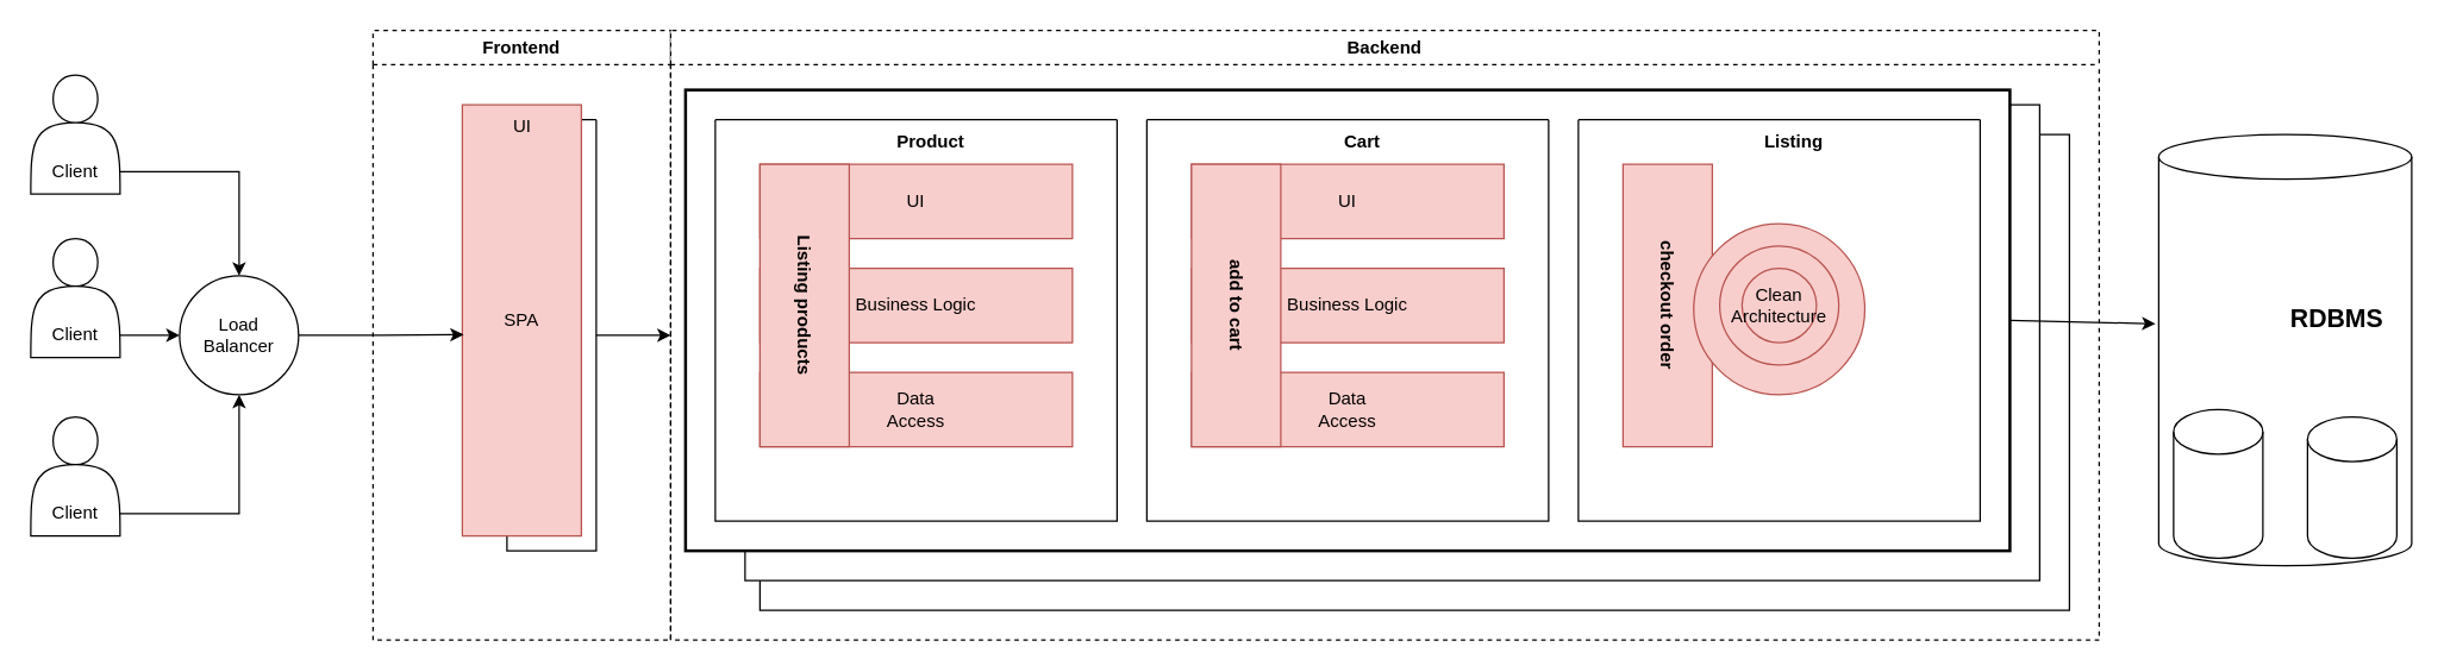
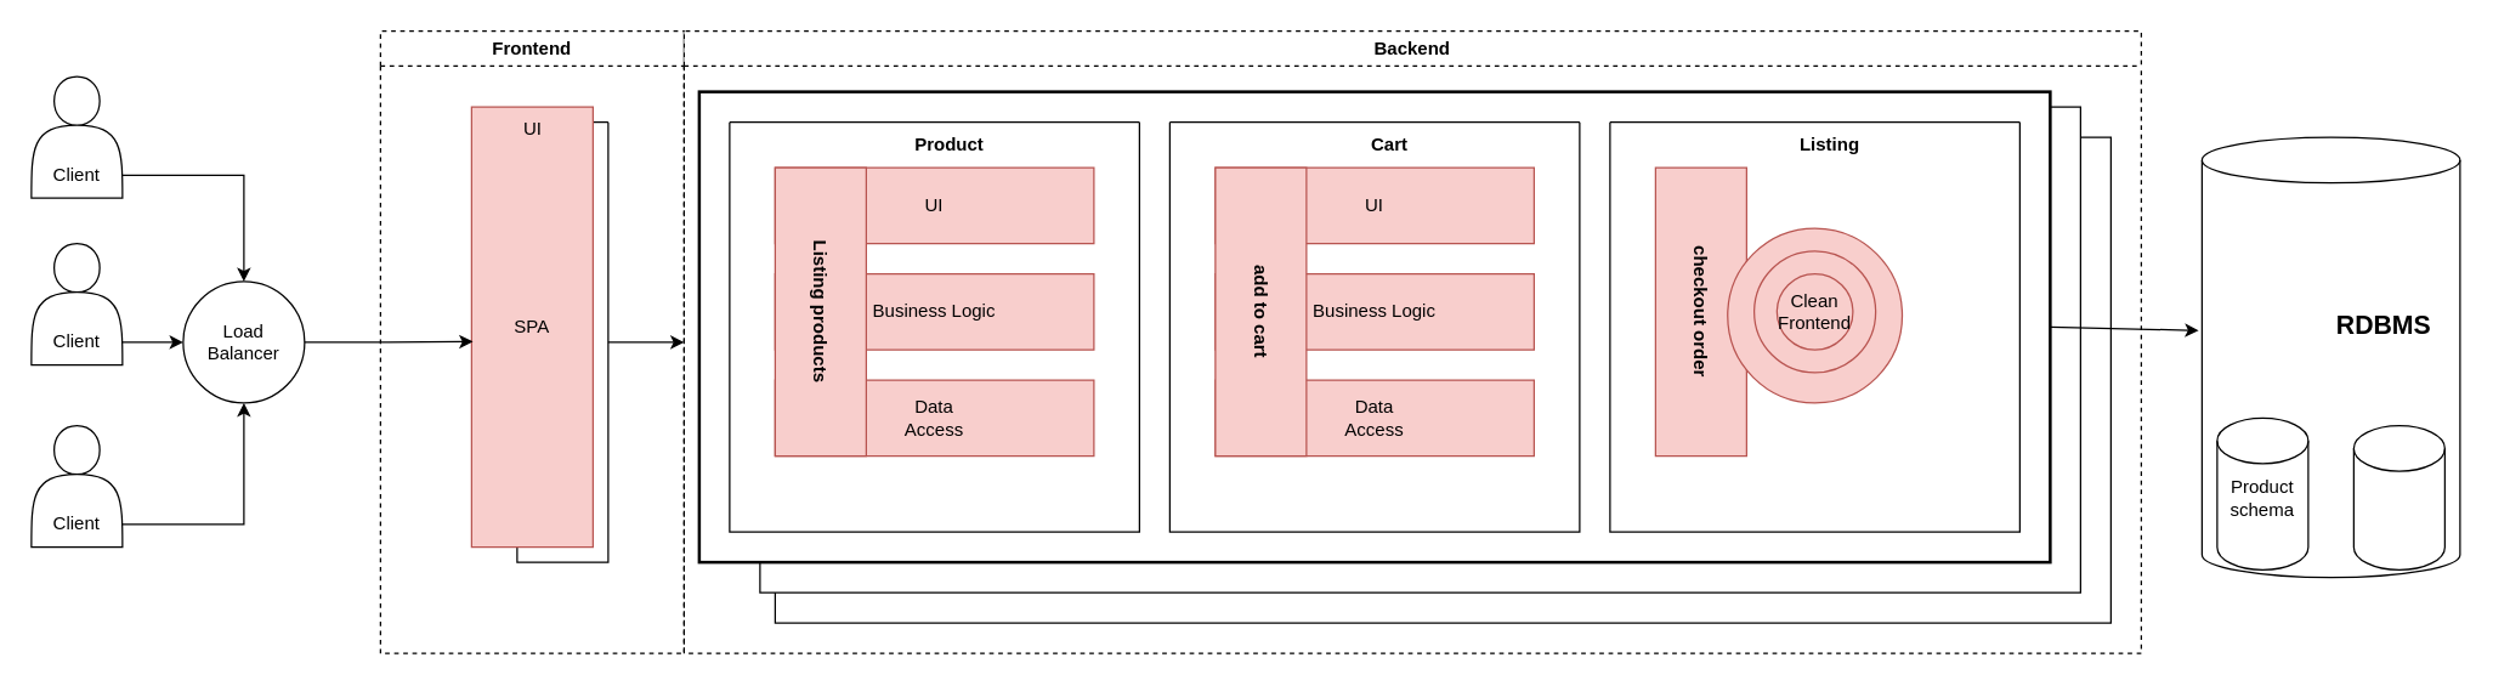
- <mxCell id="43" value="Clean&lt;br&gt;Architecture" style="text;html=1;align=center;verticalAlign=middle;whiteSpace=wrap;rounded=0;" parent="36" vertex="1"><mxGeometry x="105" y="110" width="60" height="30" as="geometry" /></mxCell>
+ <mxCell id="43" value="Clean&lt;br&gt;Frontend" style="text;html=1;align=center;verticalAlign=middle;whiteSpace=wrap;rounded=0;" parent="36" vertex="1"><mxGeometry x="105" y="110" width="60" height="30" as="geometry" /></mxCell>
+ <mxCell id="48" value="Product&lt;br&gt;schema" style="text;html=1;align=center;verticalAlign=middle;whiteSpace=wrap;rounded=0;" parent="1" vertex="1"><mxGeometry x="1460" y="312.5" width="60" height="30" as="geometry" /></mxCell>
